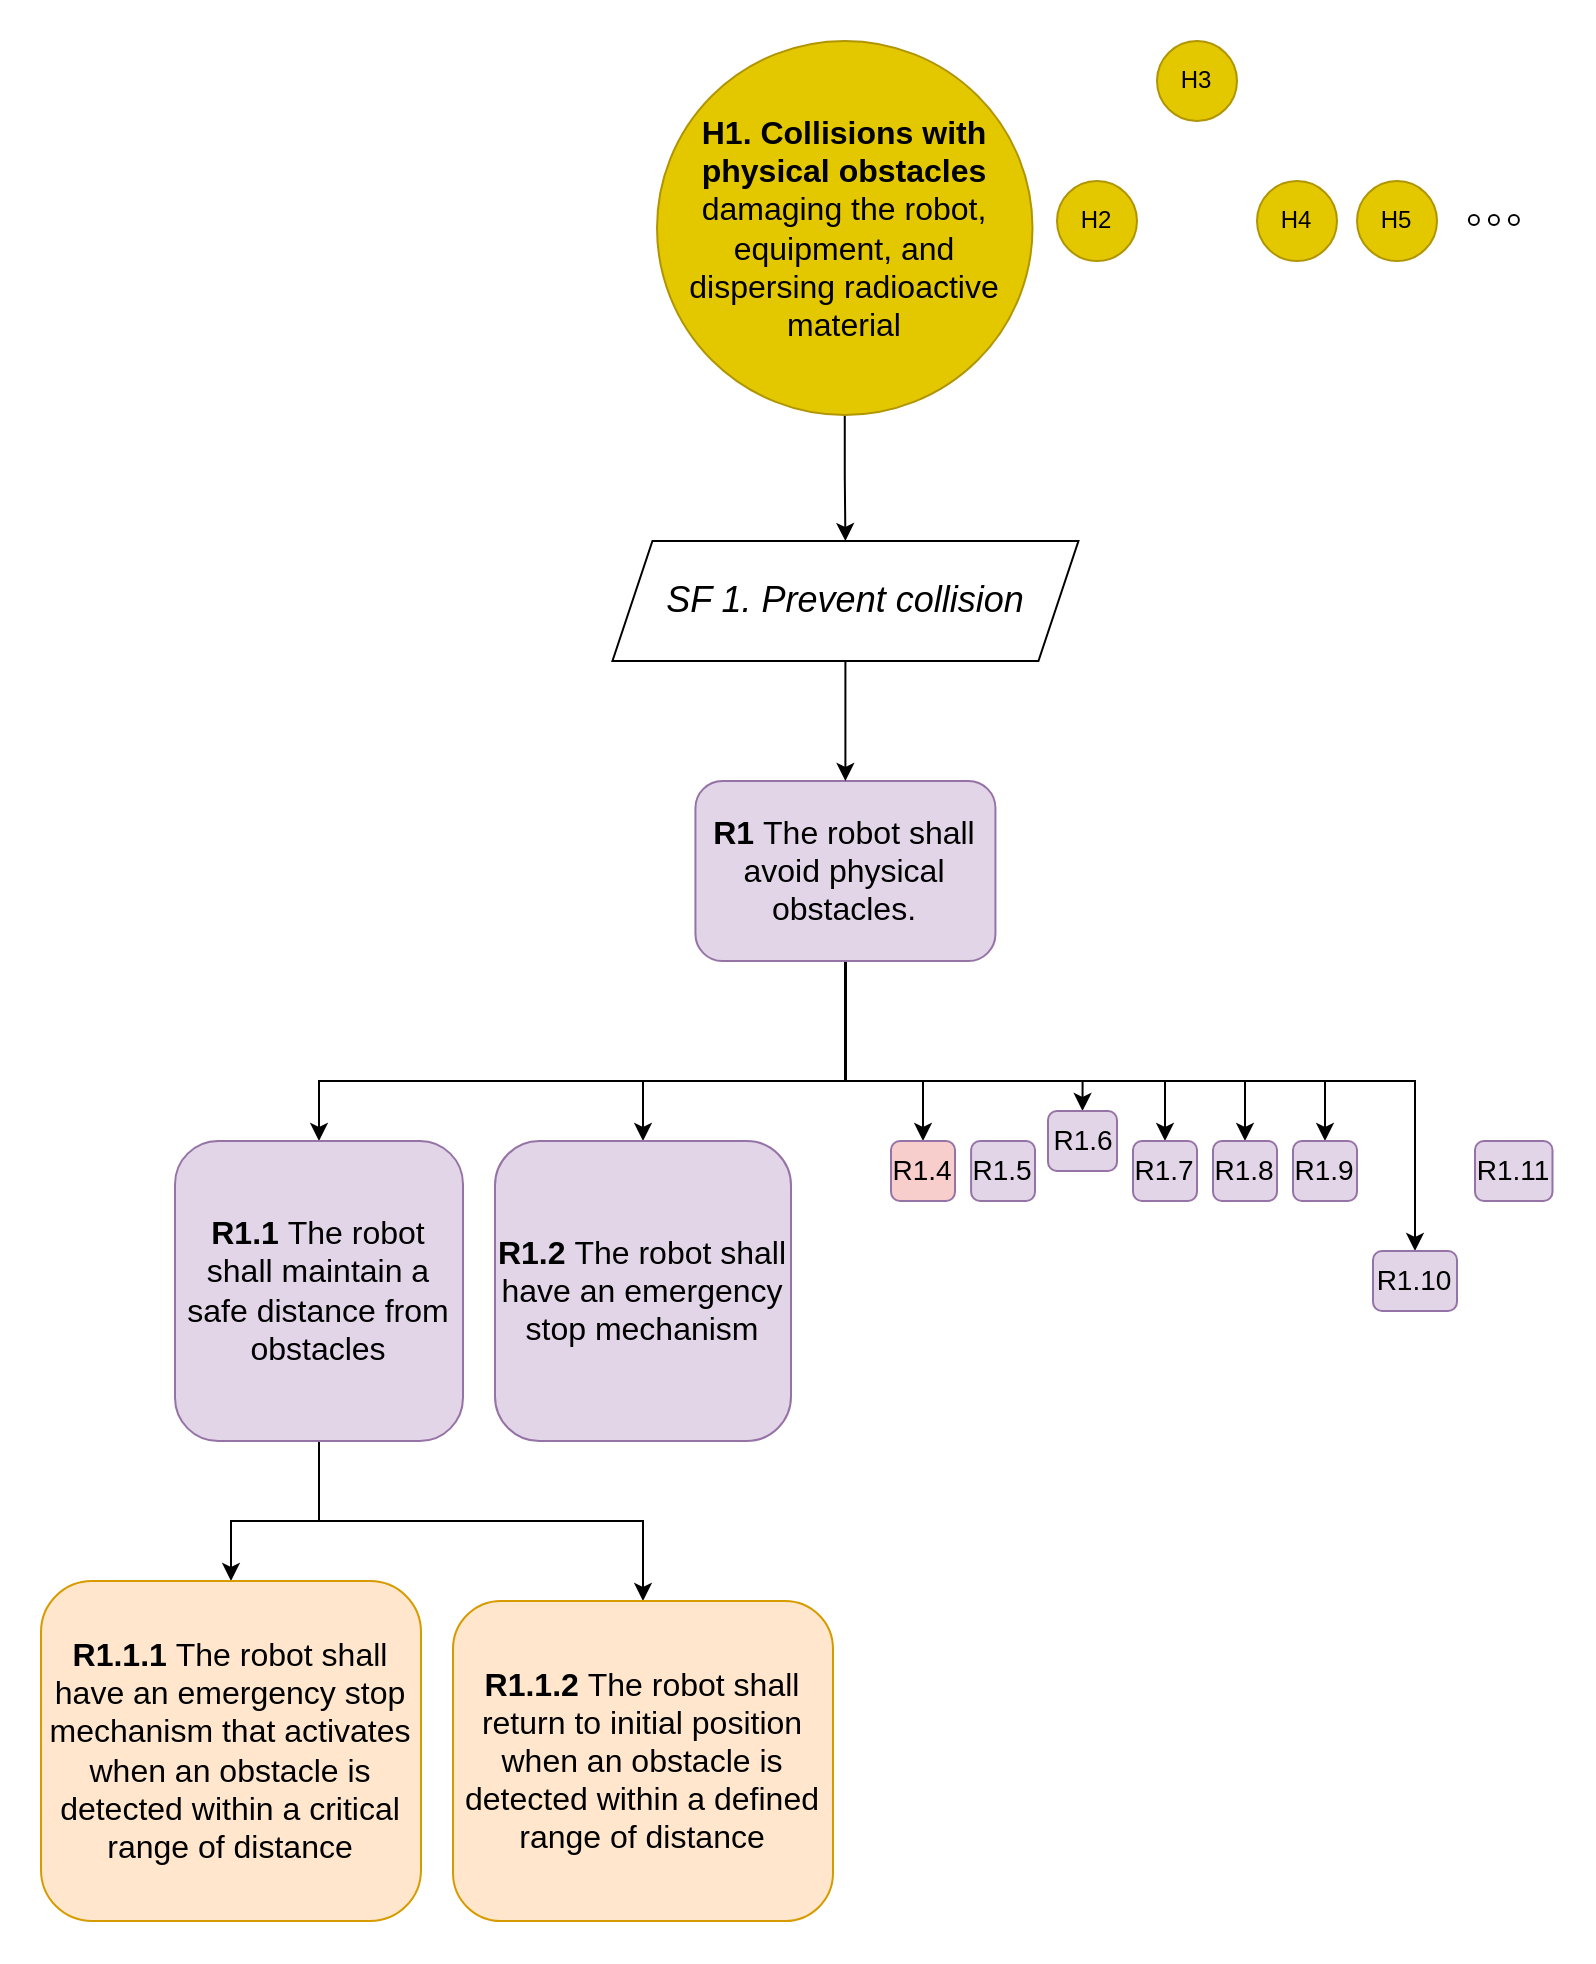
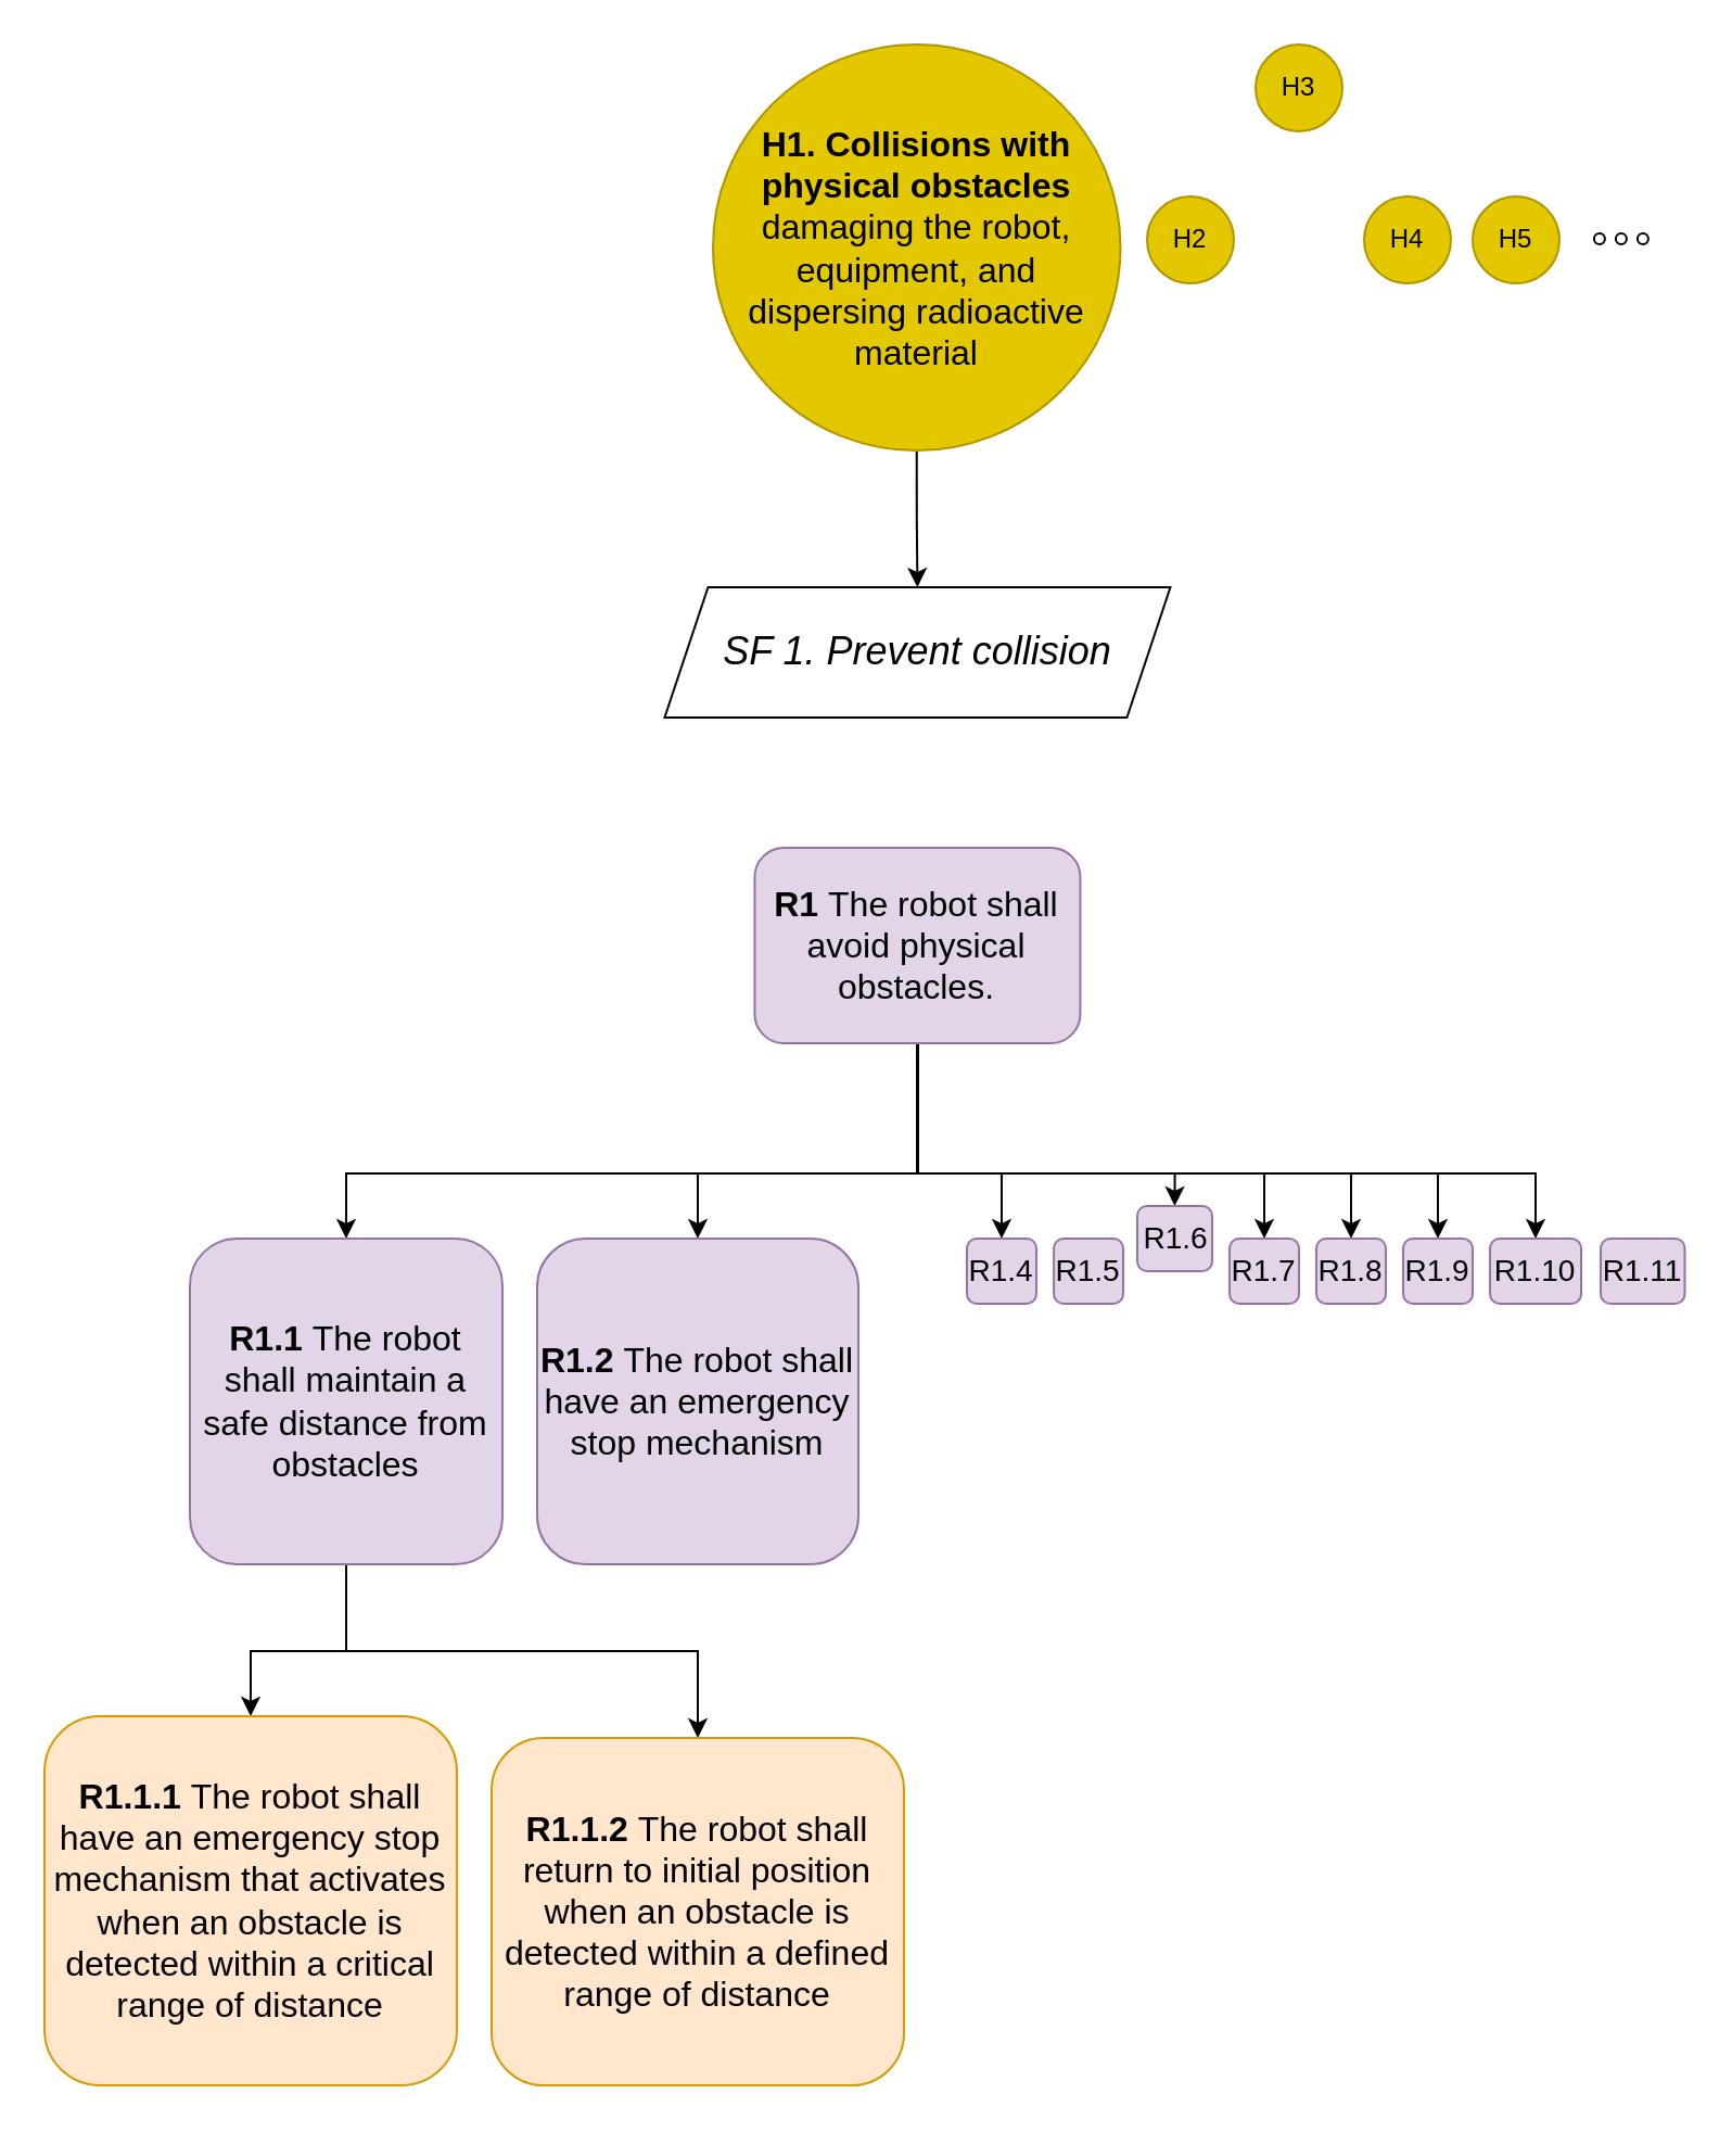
- <mxCell id="34" style="edgeStyle=orthogonalEdgeStyle;rounded=0;orthogonalLoop=1;jettySize=auto;html=1;" edge="1" parent="1" source="35" target="12"><mxGeometry relative="1" as="geometry"><Array as="points"><mxPoint x="422" y="350" /><mxPoint x="422" y="350" /></Array></mxGeometry></mxCell>
- <mxCell id="23" value="R1.4" style="rounded=1;whiteSpace=wrap;html=1;fillColor=#f8cecc;strokeColor=#9673a6;fontSize=14;" vertex="1" parent="1"><mxGeometry x="445" y="570" width="32" height="30" as="geometry" /></mxCell>
+ <mxCell id="23" value="R1.4" style="rounded=1;whiteSpace=wrap;html=1;fillColor=#e1d5e7;strokeColor=#9673a6;fontSize=14;" vertex="1" parent="1"><mxGeometry x="445" y="570" width="32" height="30" as="geometry" /></mxCell>
- <mxCell id="21" value="R1.10" style="rounded=1;whiteSpace=wrap;html=1;fillColor=#e1d5e7;strokeColor=#9673a6;fontSize=14;" vertex="1" parent="1"><mxGeometry x="686" y="625" width="42" height="30" as="geometry" /></mxCell>
+ <mxCell id="21" value="R1.10" style="rounded=1;whiteSpace=wrap;html=1;fillColor=#e1d5e7;strokeColor=#9673a6;fontSize=14;" vertex="1" parent="1"><mxGeometry x="686" y="570" width="42" height="30" as="geometry" /></mxCell>
